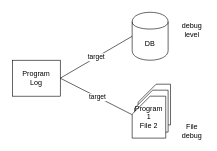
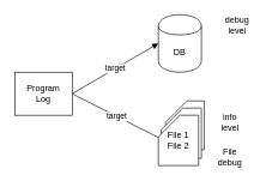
- <mxCell id="8" value="debug level" style="text;html=1;strokeColor=none;fillColor=none;align=center;verticalAlign=middle;whiteSpace=wrap;rounded=0;" parent="1" vertex="1"><mxGeometry x="300" y="40" width="40" height="20" as="geometry" /></mxCell>
+ <mxCell id="8" value="debug level" style="text;html=1;strokeColor=none;fillColor=none;align=center;verticalAlign=middle;whiteSpace=wrap;rounded=0;" parent="1" vertex="1"><mxGeometry x="310" y="25" width="40" height="20" as="geometry" /></mxCell>
- <mxCell id="6" value="target" style="endArrow=none;html=1;entryX=0;entryY=0.5;entryDx=0;entryDy=0;exitX=1;exitY=0.5;exitDx=0;exitDy=0;" parent="1" source="2" target="3" edge="1"><mxGeometry width="50" height="50" relative="1" as="geometry"><mxPoint x="20" y="290" as="sourcePoint" /><mxPoint x="70" y="240" as="targetPoint" /></mxGeometry></mxCell>
+ <mxCell id="6" value="target" style="endArrow=block;html=1;entryX=0;entryY=0.5;entryDx=0;entryDy=0;exitX=1;exitY=0.5;exitDx=0;exitDy=0;" parent="1" source="2" target="3" edge="1"><mxGeometry width="50" height="50" relative="1" as="geometry"><mxPoint x="20" y="290" as="sourcePoint" /><mxPoint x="70" y="240" as="targetPoint" /></mxGeometry></mxCell>
+ <mxCell id="9" value="info&lt;br&gt;level" style="text;html=1;strokeColor=none;fillColor=none;align=center;verticalAlign=middle;whiteSpace=wrap;rounded=0;" parent="1" vertex="1"><mxGeometry x="300" y="160" width="40" height="20" as="geometry" /></mxCell>
- <mxCell id="10" value="Program 1&lt;br&gt;File 2" style="shape=card;whiteSpace=wrap;html=1;" parent="1" vertex="1"><mxGeometry x="220" y="160" width="56" height="70" as="geometry" /></mxCell>
+ <mxCell id="10" value="File 1&lt;br&gt;File 2" style="shape=card;whiteSpace=wrap;html=1;" parent="1" vertex="1"><mxGeometry x="220" y="160" width="56" height="70" as="geometry" /></mxCell>
